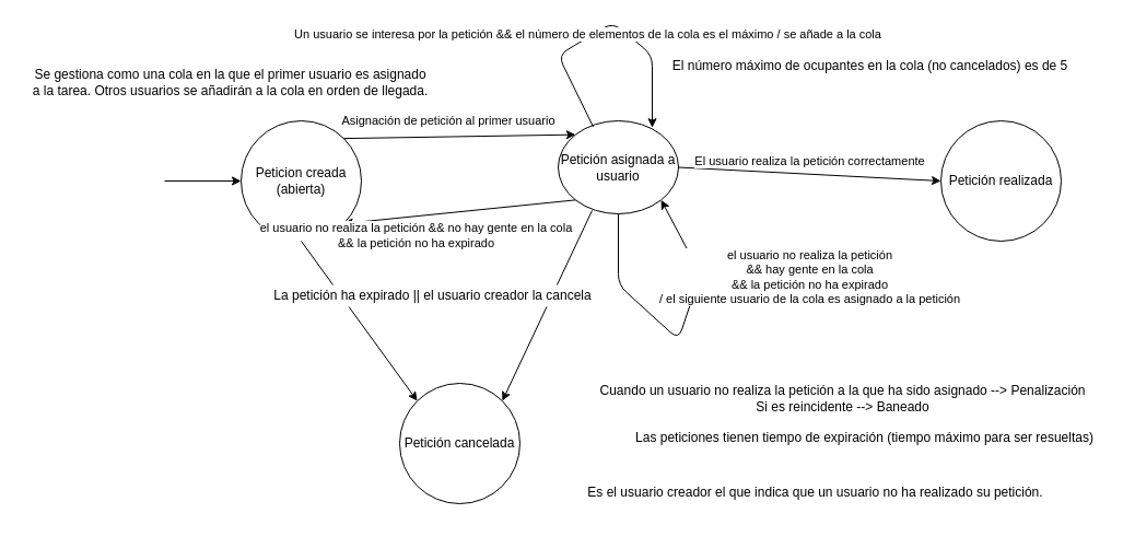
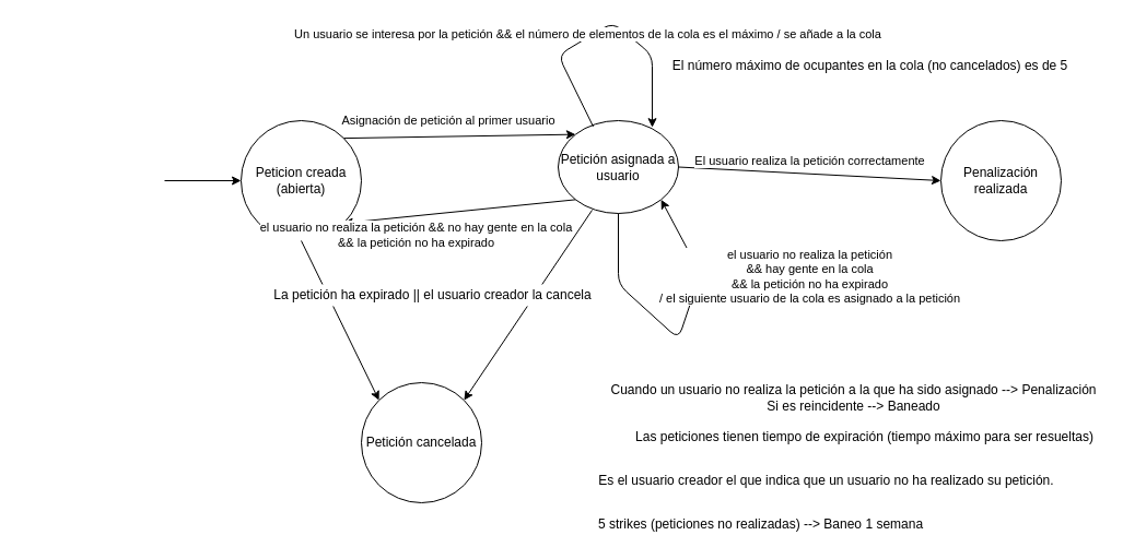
- <mxCell id="15" value="Se gestiona como una cola en la que el primer usuario es asignado&lt;br&gt;a la tarea. Otros usuarios se añadirán a la cola en orden de llegada." style="text;html=1;align=center;verticalAlign=middle;resizable=0;points=[];autosize=1;" vertex="1" parent="1"><mxGeometry y="60" width="380" height="30" as="geometry" x="20" /></mxCell>
- <mxCell id="10" value="Petición realizada" style="ellipse;whiteSpace=wrap;html=1;aspect=fixed;" vertex="1" parent="1"><mxGeometry x="860" y="110" width="110" height="110" as="geometry" /></mxCell>
+ <mxCell id="10" value="Penalización realizada" style="ellipse;whiteSpace=wrap;html=1;aspect=fixed;" vertex="1" parent="1"><mxGeometry x="860" y="110" width="110" height="110" as="geometry" /></mxCell>
- <mxCell id="22" value="Cuando un usuario no realiza la petición a la que ha sido asignado --&amp;gt; Penalización&lt;br&gt;Si es reincidente --&amp;gt; Baneado" style="text;html=1;align=center;verticalAlign=middle;resizable=0;points=[];autosize=1;" vertex="1" parent="1"><mxGeometry x="540" y="349" width="460" height="30" as="geometry" /></mxCell>
+ <mxCell id="22" value="Cuando un usuario no realiza la petición a la que ha sido asignado --&amp;gt; Penalización&lt;br&gt;Si es reincidente --&amp;gt; Baneado" style="text;html=1;align=center;verticalAlign=middle;resizable=0;points=[];autosize=1;" vertex="1" parent="1"><mxGeometry x="550" y="349" width="460" height="30" as="geometry" /></mxCell>
- <mxCell id="9" value="Petición cancelada" style="ellipse;whiteSpace=wrap;html=1;aspect=fixed;" vertex="1" parent="1"><mxGeometry x="365" y="350" width="110" height="110" as="geometry" /></mxCell>
+ <mxCell id="9" value="Petición cancelada" style="ellipse;whiteSpace=wrap;html=1;aspect=fixed;" vertex="1" parent="1"><mxGeometry x="330" y="350" width="110" height="110" as="geometry" /></mxCell>
- <mxCell id="24" value="Es el usuario creador el que indica que un usuario no ha realizado su petición." style="text;html=1;align=center;verticalAlign=middle;resizable=0;points=[];autosize=1;" vertex="1" parent="1"><mxGeometry x="530" y="440" width="430" height="20" as="geometry" /></mxCell>
+ <mxCell id="24" value="Es el usuario creador el que indica que un usuario no ha realizado su petición." style="text;html=1;align=center;verticalAlign=middle;resizable=0;points=[];autosize=1;" vertex="1" parent="1"><mxGeometry x="540" y="430" width="430" height="20" as="geometry" /></mxCell>
+ <mxCell id="25" value="5 strikes (peticiones no realizadas) --&amp;gt; Baneo 1 semana" style="text;html=1;align=center;verticalAlign=middle;resizable=0;points=[];autosize=1;" vertex="1" parent="1"><mxGeometry x="540" y="470" width="310" height="20" as="geometry" /></mxCell>
